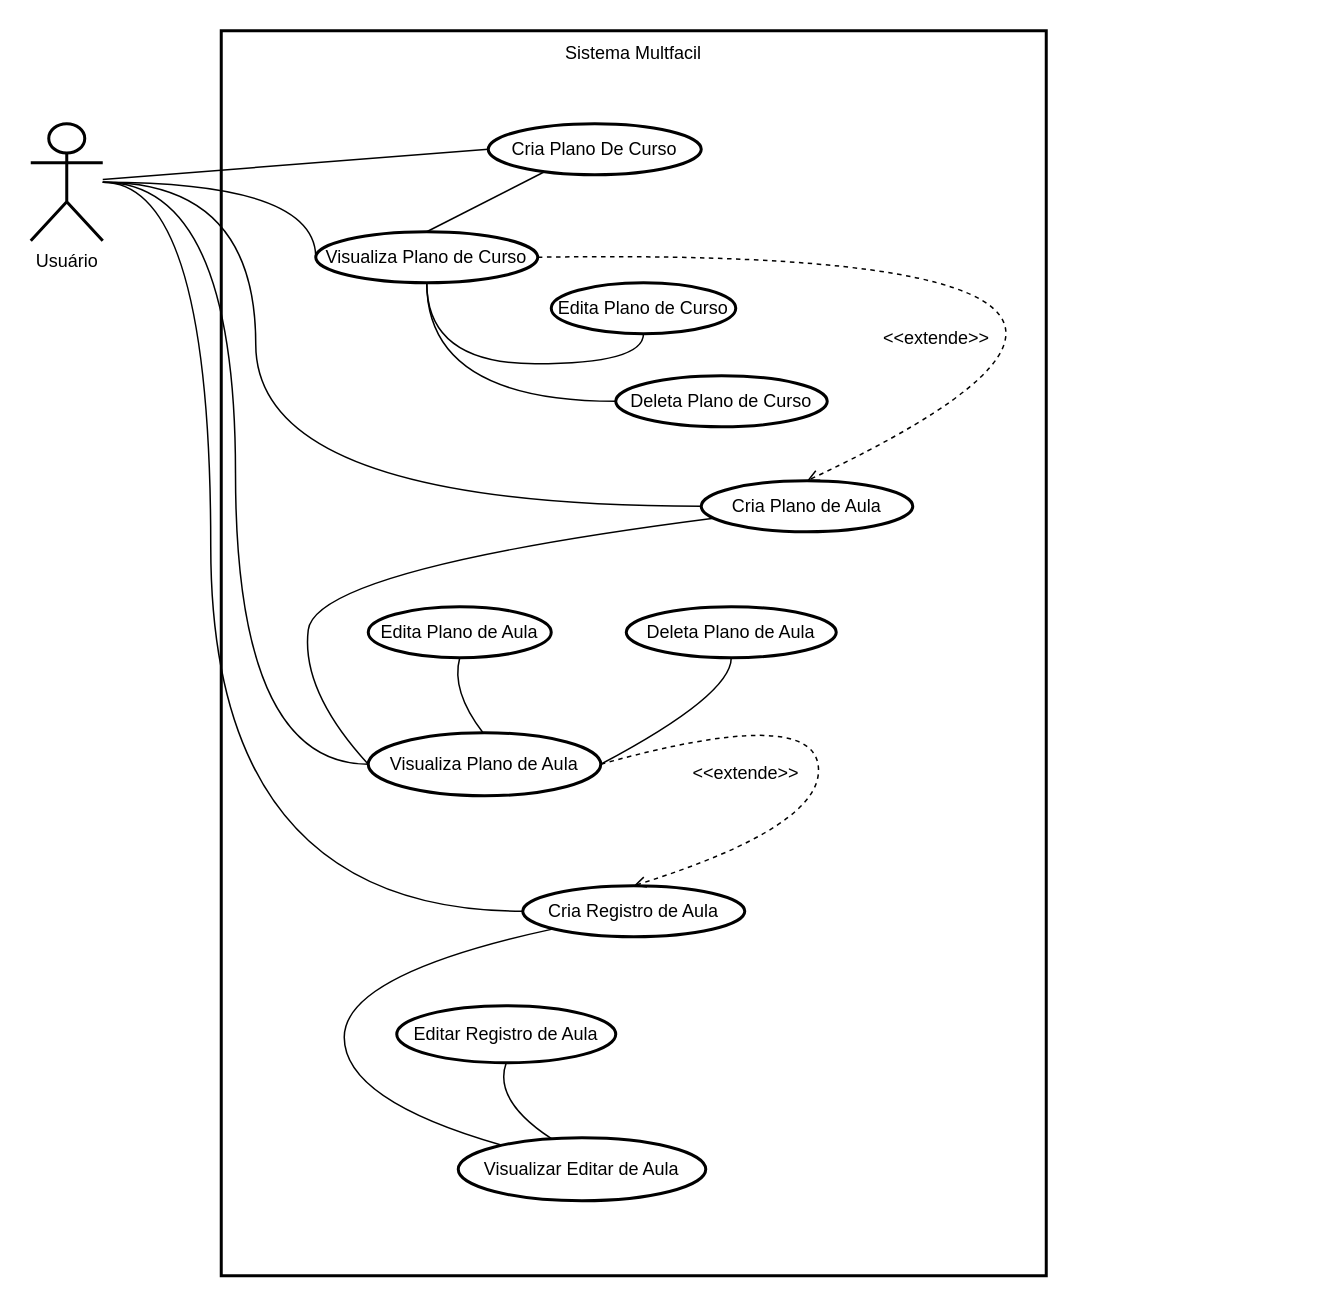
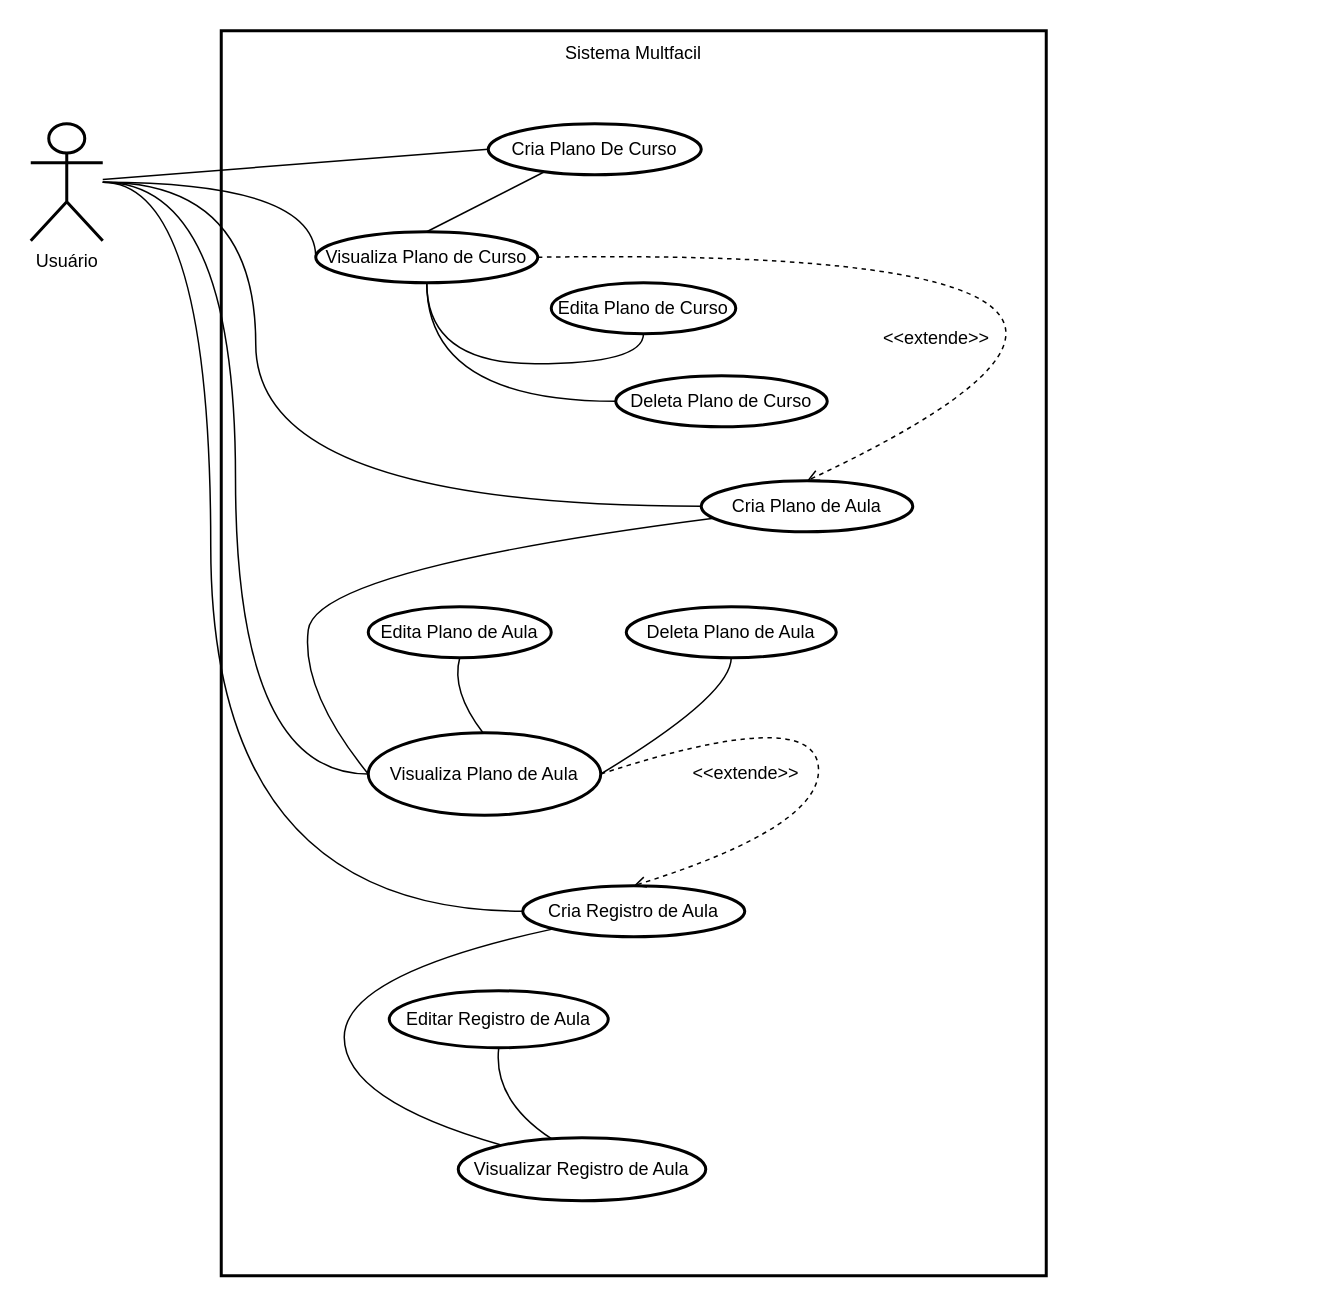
- <mxCell id="15" value="Visualiza Plano de Aula" style="ellipse;whiteSpace=wrap;html=1;rounded=0;strokeColor=default;strokeWidth=2;fontFamily=Helvetica;fontSize=12;fontColor=default;fillColor=default;" parent="1" vertex="1"><mxGeometry x="245" y="488" width="155" height="42" as="geometry" /></mxCell>
+ <mxCell id="15" value="Visualiza Plano de Aula" style="ellipse;whiteSpace=wrap;html=1;rounded=0;strokeColor=default;strokeWidth=2;fontFamily=Helvetica;fontSize=12;fontColor=default;fillColor=default;" parent="1" vertex="1"><mxGeometry x="245" y="488" width="155" height="55" as="geometry" /></mxCell>
- <mxCell id="20" value="Editar Registro de Aula" style="ellipse;whiteSpace=wrap;html=1;rounded=0;strokeColor=default;strokeWidth=2;fontFamily=Helvetica;fontSize=12;fontColor=default;fillColor=default;" parent="1" vertex="1"><mxGeometry x="264" y="670" width="146" height="38" as="geometry" /></mxCell>
+ <mxCell id="20" value="Editar Registro de Aula" style="ellipse;whiteSpace=wrap;html=1;rounded=0;strokeColor=default;strokeWidth=2;fontFamily=Helvetica;fontSize=12;fontColor=default;fillColor=default;" parent="1" vertex="1"><mxGeometry x="259" y="660" width="146" height="38" as="geometry" /></mxCell>
- <mxCell id="19" value="Visualizar Editar de Aula" style="ellipse;whiteSpace=wrap;html=1;rounded=0;strokeColor=default;strokeWidth=2;fontFamily=Helvetica;fontSize=12;fontColor=default;fillColor=default;" parent="1" vertex="1"><mxGeometry x="305" y="758" width="165" height="42" as="geometry" /></mxCell>
+ <mxCell id="19" value="Visualizar Registro de Aula" style="ellipse;whiteSpace=wrap;html=1;rounded=0;strokeColor=default;strokeWidth=2;fontFamily=Helvetica;fontSize=12;fontColor=default;fillColor=default;" parent="1" vertex="1"><mxGeometry x="305" y="758" width="165" height="42" as="geometry" /></mxCell>
